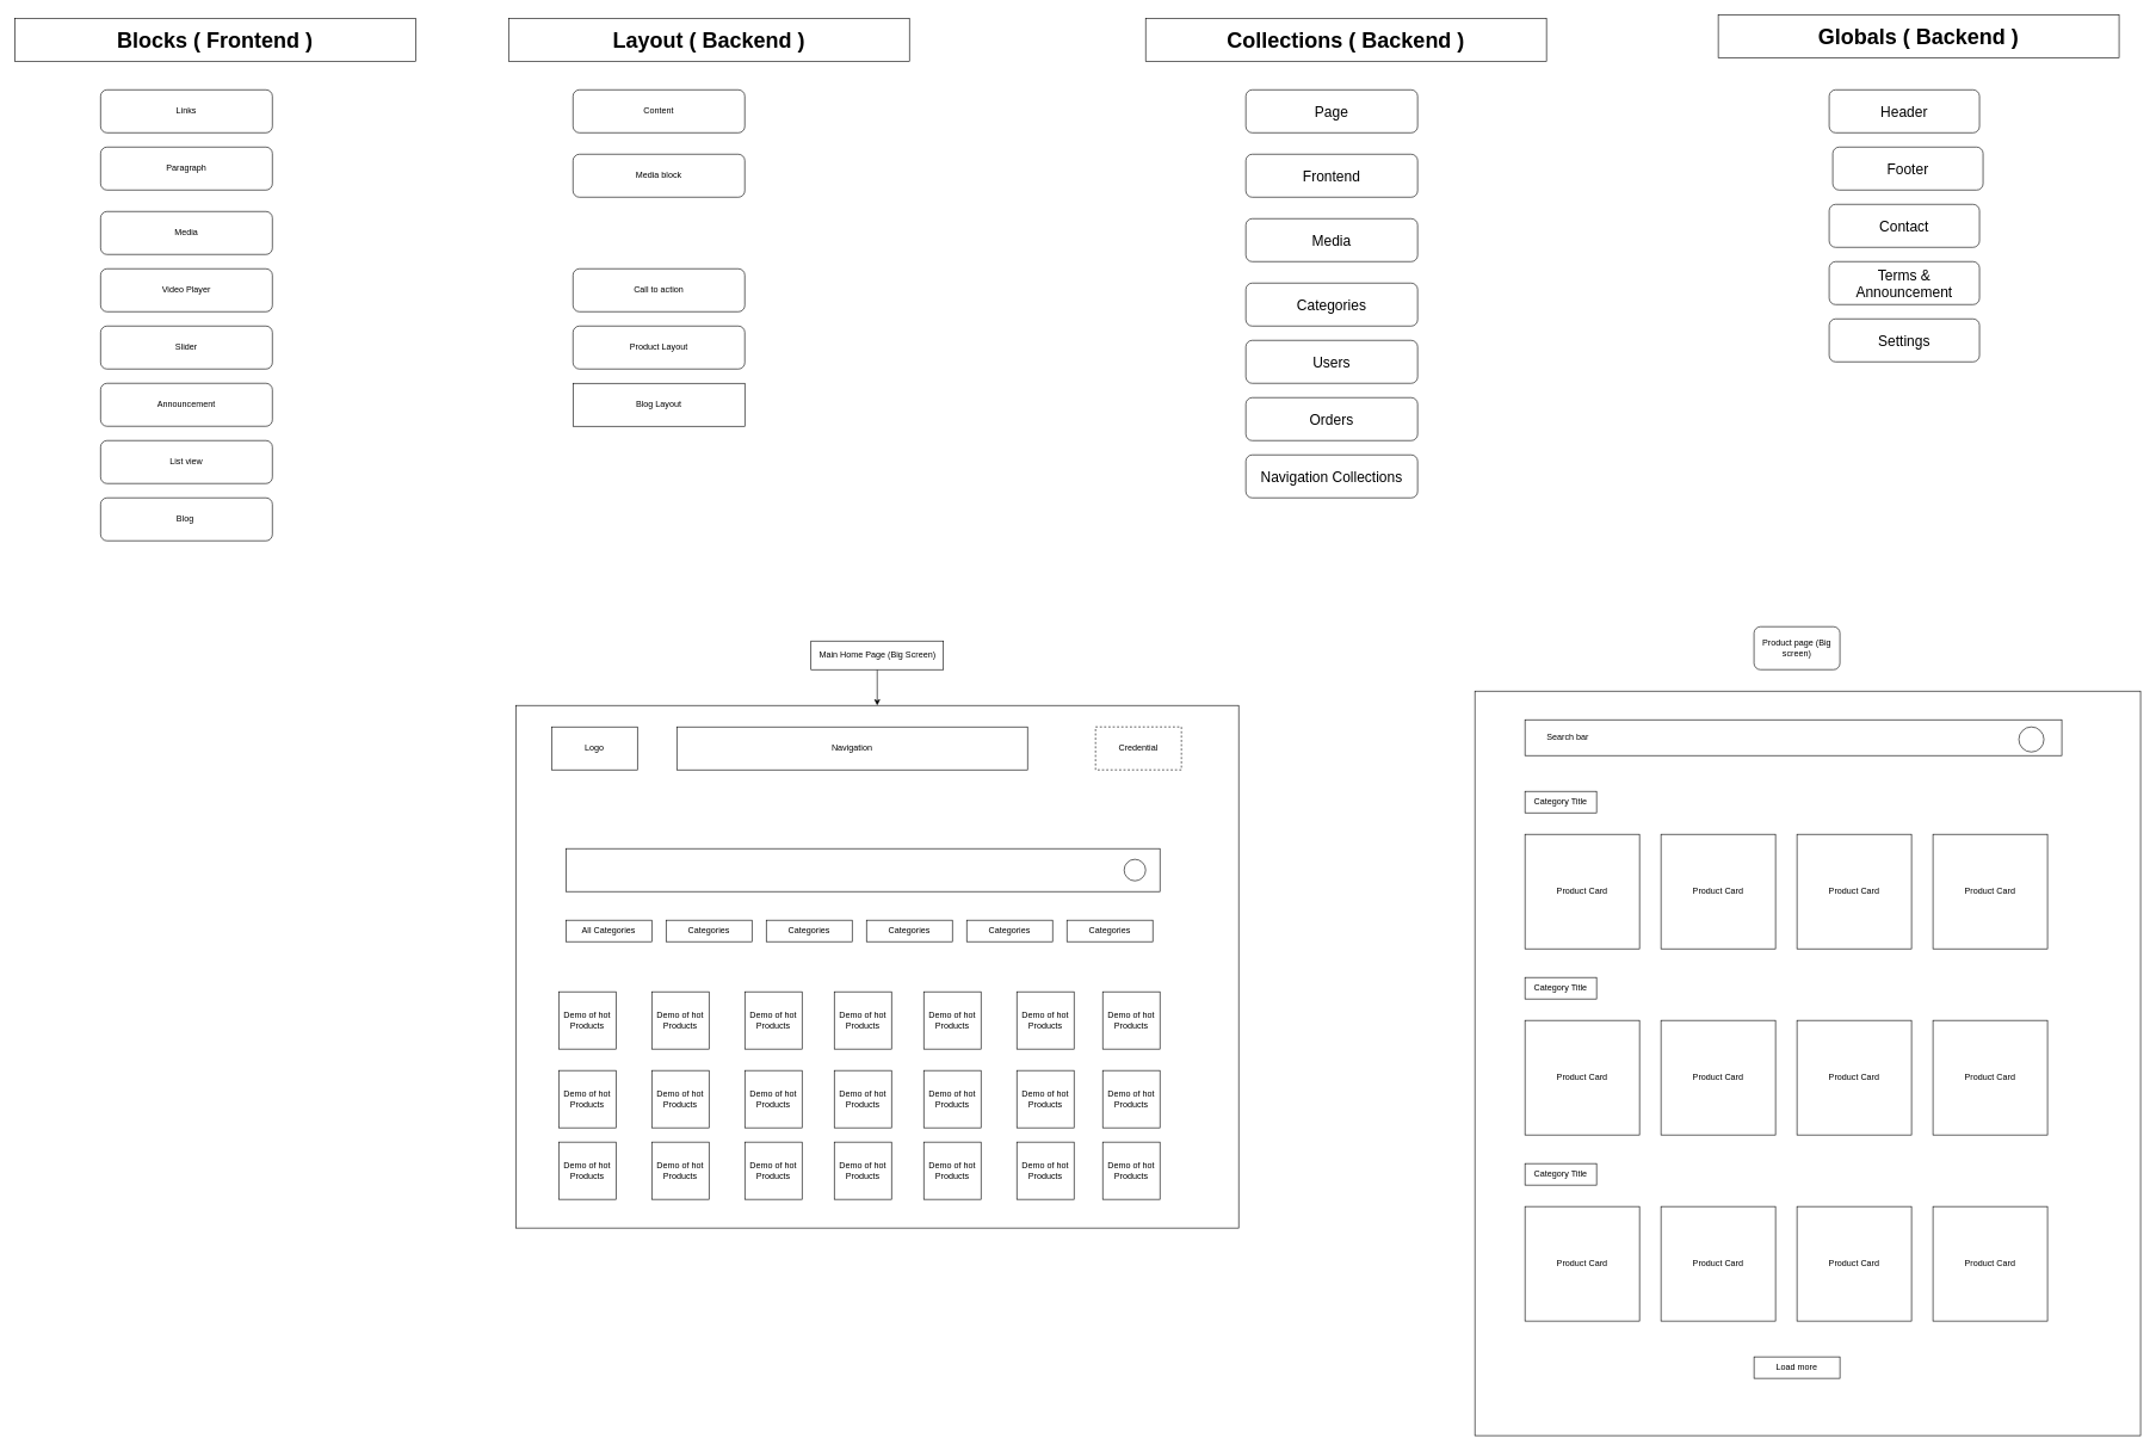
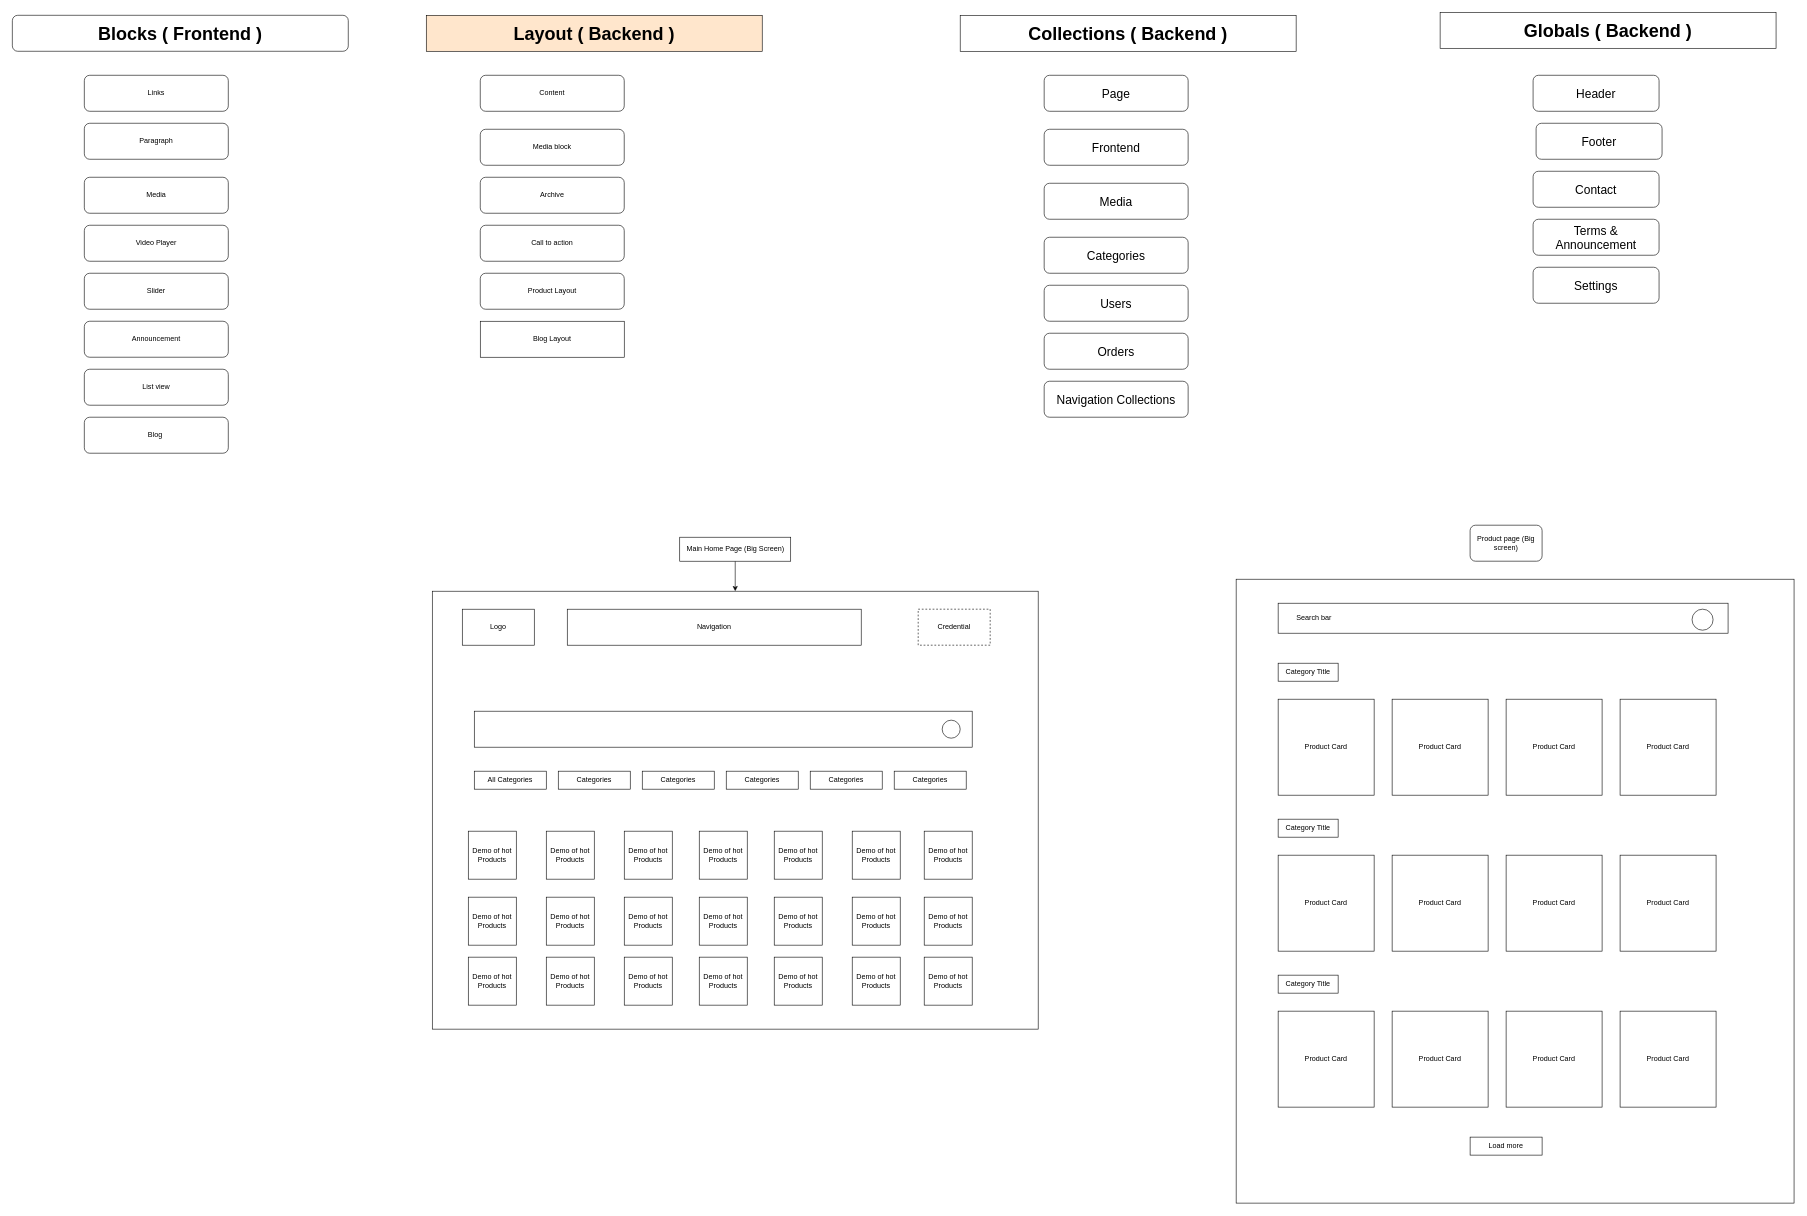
- <mxCell id="22" value="&lt;b style=&quot;font-size: 30px;&quot;&gt;Blocks ( F&lt;/b&gt;&lt;span style=&quot;font-size: 30px;&quot;&gt;&lt;b&gt;rontend&amp;nbsp;&lt;/b&gt;&lt;/span&gt;&lt;b style=&quot;font-size: 30px;&quot;&gt;)&lt;/b&gt;" style="rounded=0;whiteSpace=wrap;html=1;" vertex="1" parent="1"><mxGeometry x="20" y="25" width="560" height="60" as="geometry" /></mxCell>
+ <mxCell id="22" value="&lt;b style=&quot;font-size: 30px;&quot;&gt;Blocks ( F&lt;/b&gt;&lt;span style=&quot;font-size: 30px;&quot;&gt;&lt;b&gt;rontend&amp;nbsp;&lt;/b&gt;&lt;/span&gt;&lt;b style=&quot;font-size: 30px;&quot;&gt;)&lt;/b&gt;" style="whiteSpace=wrap;html=1;rounded=1;" vertex="1" parent="1"><mxGeometry x="20" y="25" width="560" height="60" as="geometry" /></mxCell>
- <mxCell id="16" value="&lt;span style=&quot;font-size: 30px;&quot;&gt;&lt;b&gt;Layout ( Backend )&lt;/b&gt;&lt;/span&gt;" style="rounded=0;whiteSpace=wrap;html=1;" vertex="1" parent="1"><mxGeometry x="710" y="25" width="560" height="60" as="geometry" /></mxCell>
+ <mxCell id="16" value="&lt;span style=&quot;font-size: 30px;&quot;&gt;&lt;b&gt;Layout ( Backend )&lt;/b&gt;&lt;/span&gt;" style="rounded=0;whiteSpace=wrap;html=1;fillColor=#ffe6cc;" vertex="1" parent="1"><mxGeometry x="710" y="25" width="560" height="60" as="geometry" /></mxCell>
+ <mxCell id="19" value="Archive" style="rounded=1;whiteSpace=wrap;html=1;" vertex="1" parent="1"><mxGeometry x="800" y="295" width="240" height="60" as="geometry" /></mxCell>
